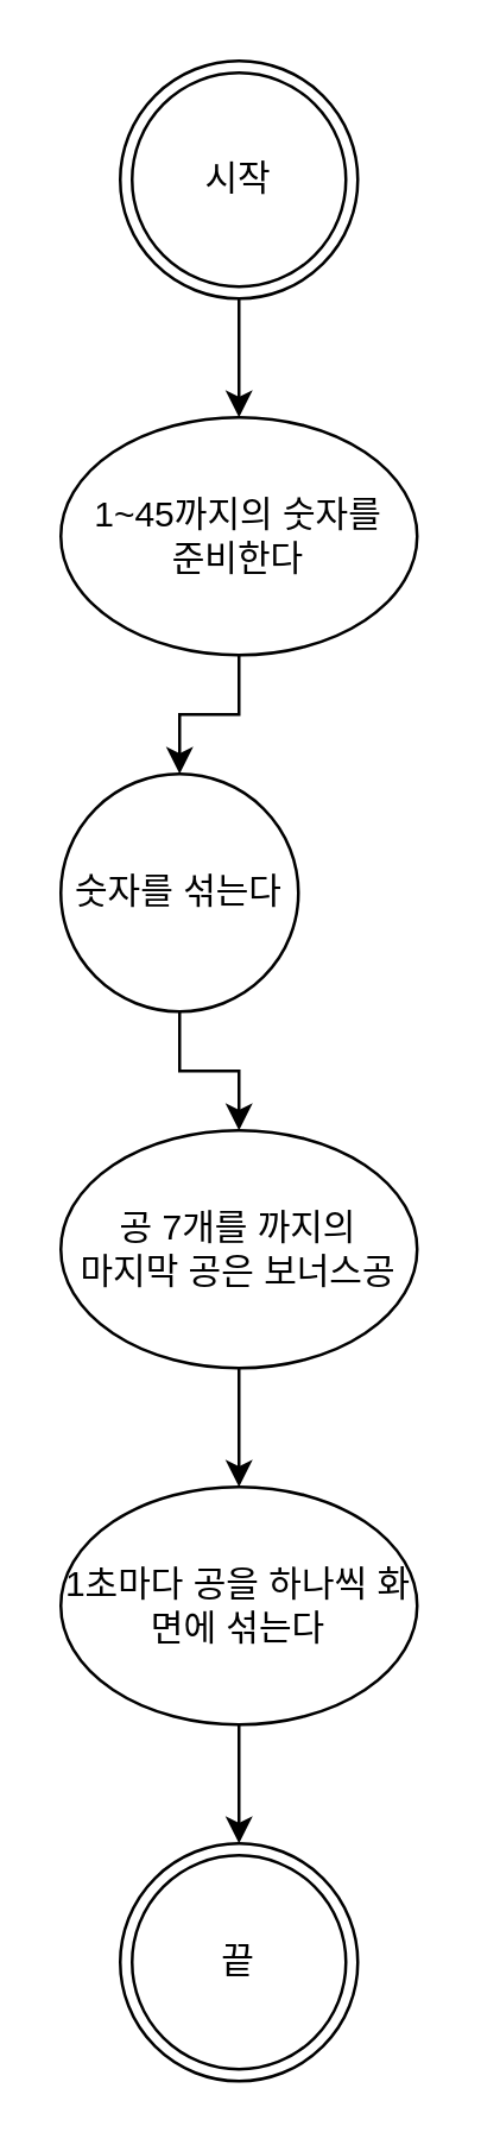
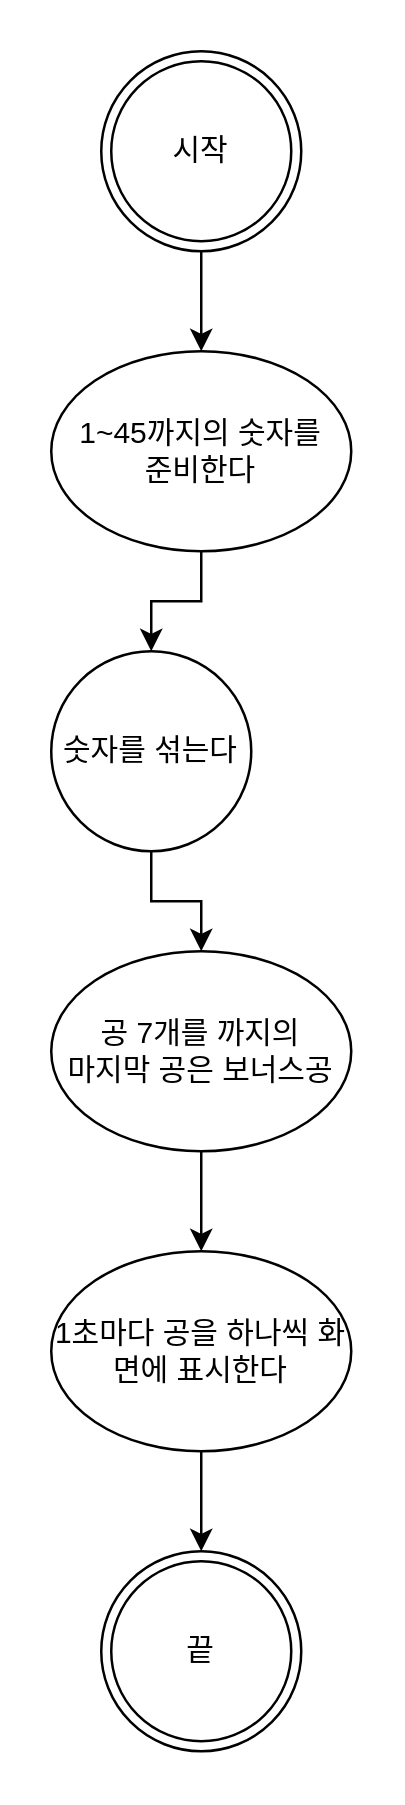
- <mxCell id="11" value="1초마다 공을 하나씩 화면에 섞는다" style="ellipse;whiteSpace=wrap;html=1;" vertex="1" parent="1"><mxGeometry x="20" y="500" width="120" height="80" as="geometry" /></mxCell>
+ <mxCell id="11" value="1초마다 공을 하나씩 화면에 표시한다" style="ellipse;whiteSpace=wrap;html=1;" vertex="1" parent="1"><mxGeometry x="20" y="500" width="120" height="80" as="geometry" /></mxCell>
